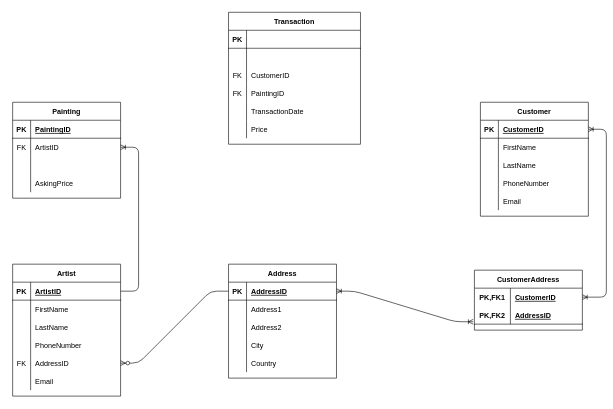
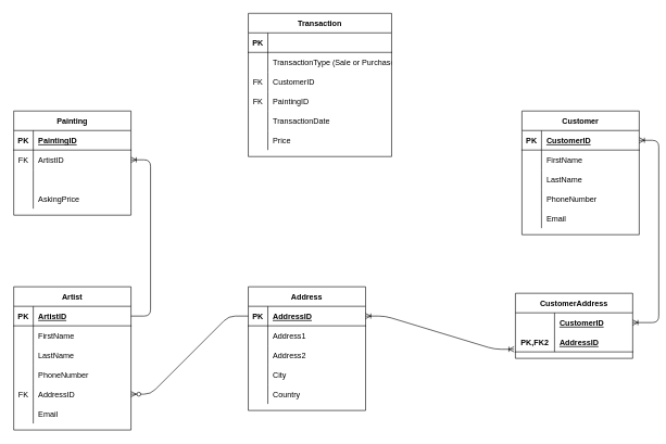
+ <mxCell id="70" value="TransactionType (Sale or Purchase)" style="shape=partialRectangle;connectable=0;fillColor=none;top=0;left=0;bottom=0;right=0;align=left;spacingLeft=6;overflow=hidden;" vertex="1" parent="68"><mxGeometry x="30" width="190" height="30" as="geometry" /></mxCell>
- <mxCell id="85" value="PK,FK1" style="shape=partialRectangle;connectable=0;fillColor=none;top=0;left=0;bottom=0;right=0;fontStyle=1;overflow=hidden;" vertex="1" parent="84"><mxGeometry width="60" height="30" as="geometry" /></mxCell>
